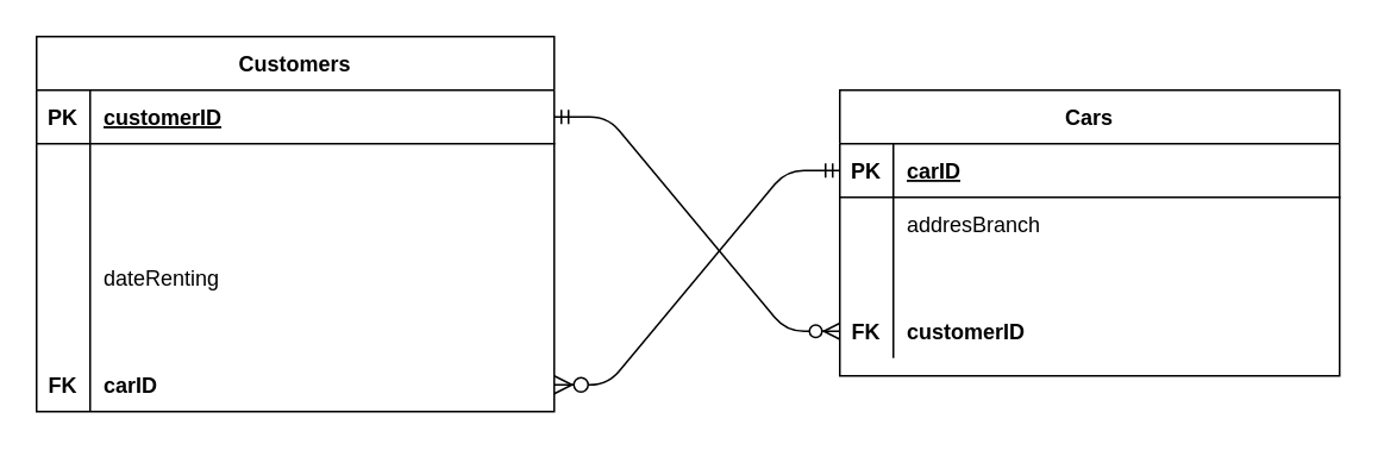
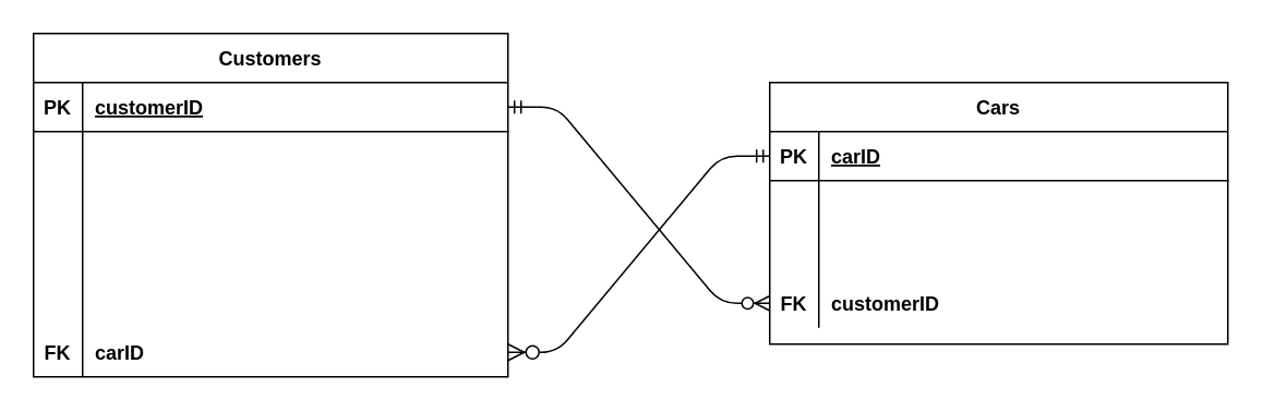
- <mxCell id="24" value="addresBranch" style="shape=partialRectangle;connectable=0;fillColor=none;top=0;left=0;bottom=0;right=0;align=left;spacingLeft=6;overflow=hidden;" vertex="1" parent="22"><mxGeometry x="30" width="250" height="30" as="geometry" /></mxCell>
- <mxCell id="12" value="dateRenting" style="shape=partialRectangle;connectable=0;fillColor=none;top=0;left=0;bottom=0;right=0;align=left;spacingLeft=6;overflow=hidden;" vertex="1" parent="10"><mxGeometry x="30" width="260" height="30" as="geometry" /></mxCell>
